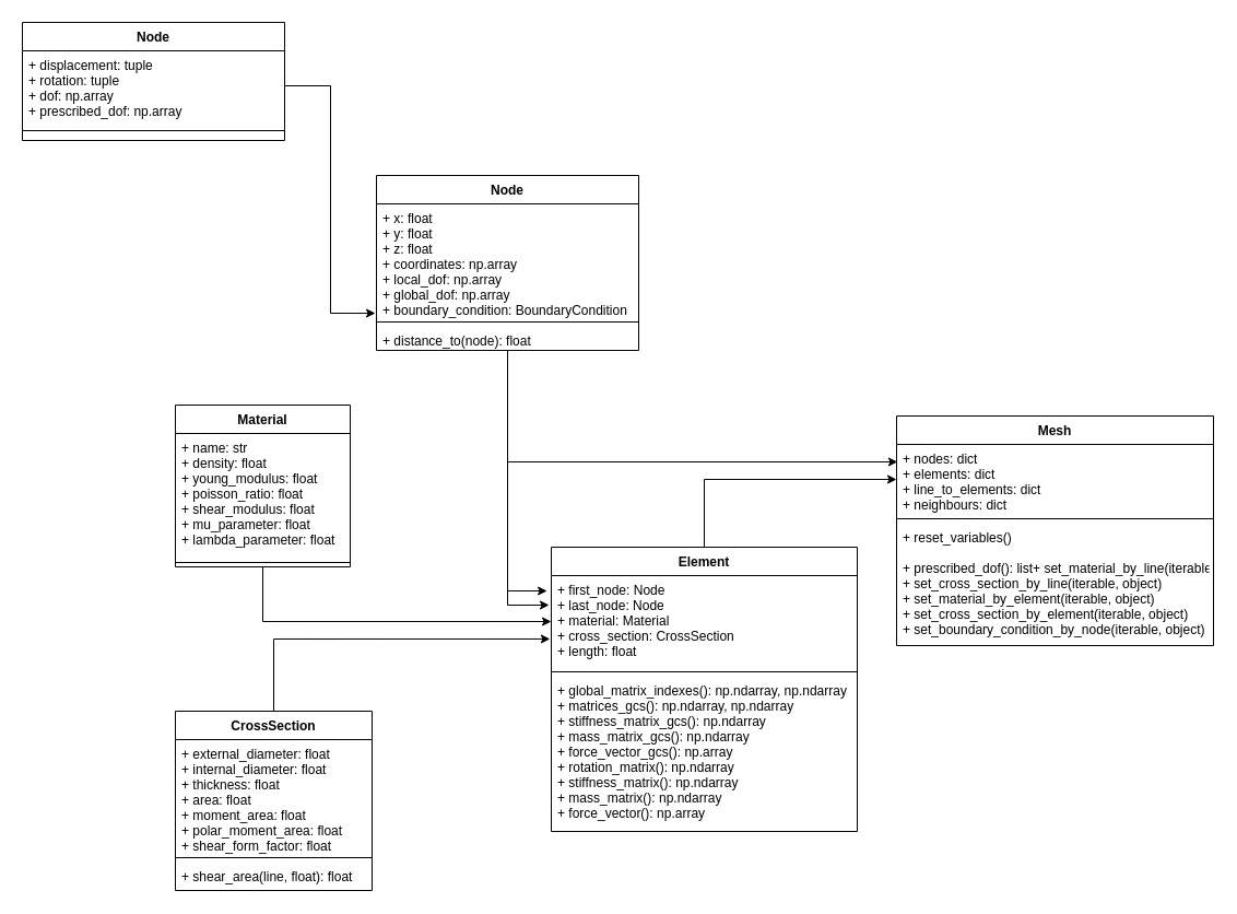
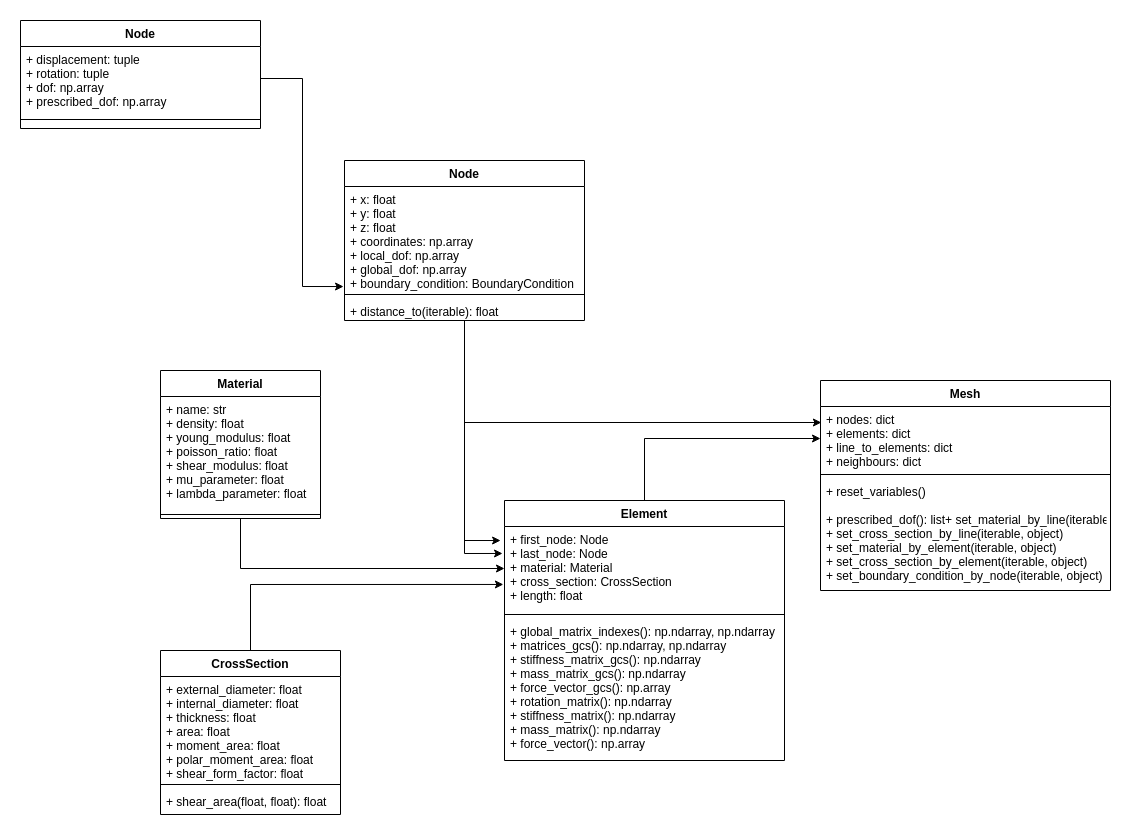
- <mxCell id="12" value="+ distance_to(node): float" style="text;strokeColor=none;fillColor=none;align=left;verticalAlign=top;spacingLeft=4;spacingRight=4;overflow=hidden;rotatable=0;points=[[0,0.5],[1,0.5]];portConstraint=eastwest;" vertex="1" parent="9"><mxGeometry y="138" width="240" height="22" as="geometry" /></mxCell>
+ <mxCell id="12" value="+ distance_to(iterable): float" style="text;strokeColor=none;fillColor=none;align=left;verticalAlign=top;spacingLeft=4;spacingRight=4;overflow=hidden;rotatable=0;points=[[0,0.5],[1,0.5]];portConstraint=eastwest;" vertex="1" parent="9"><mxGeometry y="138" width="240" height="22" as="geometry" /></mxCell>
- <mxCell id="26" value="+ shear_area(line, float): float" style="text;strokeColor=none;fillColor=none;align=left;verticalAlign=top;spacingLeft=4;spacingRight=4;overflow=hidden;rotatable=0;points=[[0,0.5],[1,0.5]];portConstraint=eastwest;" vertex="1" parent="23"><mxGeometry y="138" width="180" height="26" as="geometry" /></mxCell>
+ <mxCell id="26" value="+ shear_area(float, float): float" style="text;strokeColor=none;fillColor=none;align=left;verticalAlign=top;spacingLeft=4;spacingRight=4;overflow=hidden;rotatable=0;points=[[0,0.5],[1,0.5]];portConstraint=eastwest;" vertex="1" parent="23"><mxGeometry y="138" width="180" height="26" as="geometry" /></mxCell>
